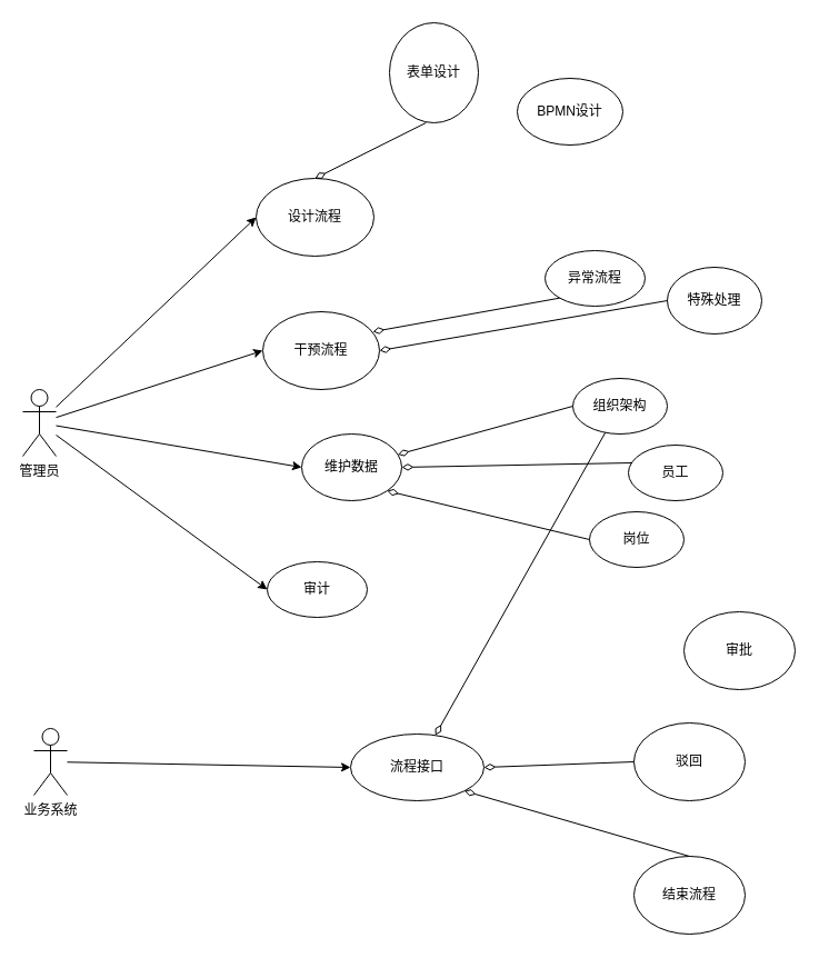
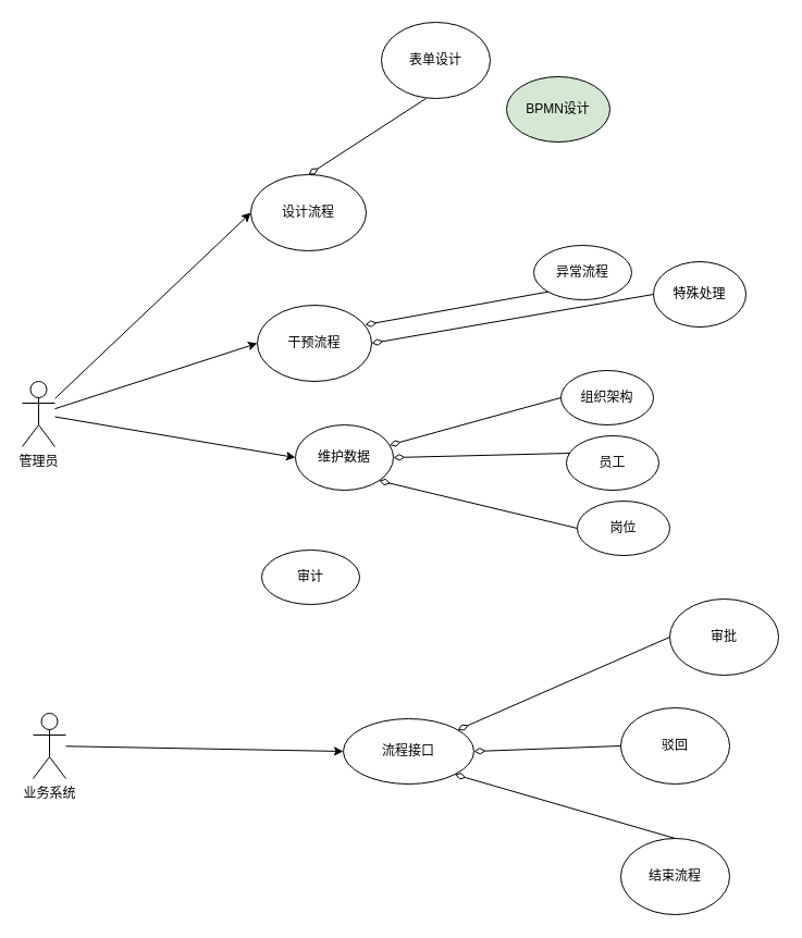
- <mxCell id="13" value="表单设计" style="ellipse;whiteSpace=wrap;html=1;" vertex="1" parent="1"><mxGeometry x="350" y="20" width="80" height="90" as="geometry" /></mxCell>
+ <mxCell id="13" value="表单设计" style="ellipse;whiteSpace=wrap;html=1;" vertex="1" parent="1"><mxGeometry x="350" y="20" width="100" height="70" as="geometry" /></mxCell>
- <mxCell id="14" value="BPMN设计" style="ellipse;whiteSpace=wrap;html=1;" vertex="1" parent="1"><mxGeometry x="465" y="70" width="95" height="60" as="geometry" /></mxCell>
+ <mxCell id="14" value="BPMN设计" style="ellipse;whiteSpace=wrap;html=1;fillColor=#d5e8d4;" vertex="1" parent="1"><mxGeometry x="465" y="70" width="95" height="60" as="geometry" /></mxCell>
- <mxCell id="22" value="员工" style="ellipse;whiteSpace=wrap;html=1;" vertex="1" parent="1"><mxGeometry x="565" y="400" width="85" height="50" as="geometry" /></mxCell>
+ <mxCell id="22" value="员工" style="ellipse;whiteSpace=wrap;html=1;" vertex="1" parent="1"><mxGeometry x="520" y="400" width="85" height="50" as="geometry" /></mxCell>
- <mxCell id="5" style="edgeStyle=none;rounded=0;orthogonalLoop=1;jettySize=auto;html=1;entryX=0;entryY=0.5;entryDx=0;entryDy=0;" edge="1" parent="1" source="6" target="17"><mxGeometry relative="1" as="geometry" /></mxCell>
- <mxCell id="31" value="" style="endArrow=none;startArrow=diamondThin;endFill=0;startFill=0;html=1;verticalAlign=bottom;labelBackgroundColor=none;strokeWidth=1;startSize=8;endSize=8;rounded=0;" edge="1" parent="1" source="7" target="21"><mxGeometry width="160" relative="1" as="geometry"><mxPoint x="462" y="451" as="sourcePoint" /><mxPoint x="550" y="505" as="targetPoint" /></mxGeometry></mxCell>
+ <mxCell id="31" value="" style="endArrow=none;startArrow=diamondThin;endFill=0;startFill=0;html=1;verticalAlign=bottom;labelBackgroundColor=none;strokeWidth=1;startSize=8;endSize=8;rounded=0;entryX=0;entryY=0.5;entryDx=0;entryDy=0;" edge="1" parent="1" source="7" target="18"><mxGeometry width="160" relative="1" as="geometry"><mxPoint x="462" y="451" as="sourcePoint" /><mxPoint x="550" y="505" as="targetPoint" /></mxGeometry></mxCell>
